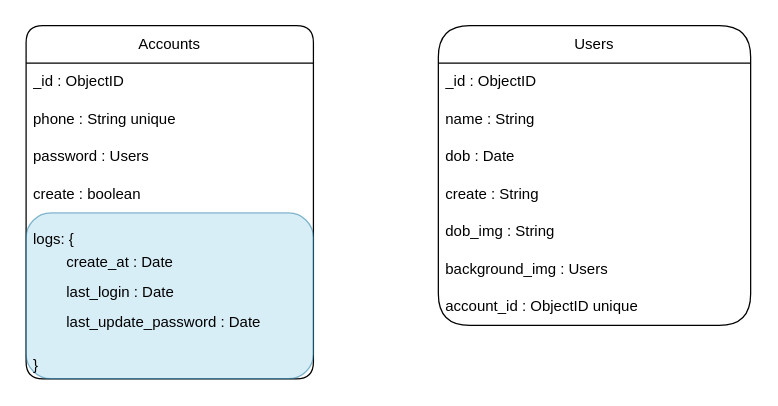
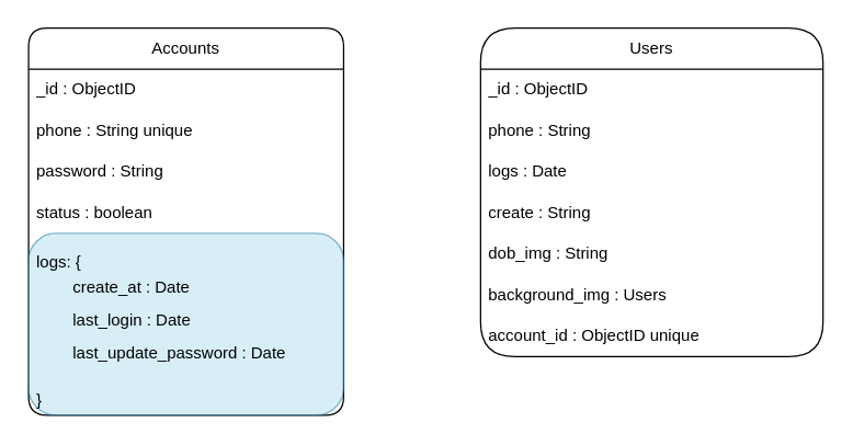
- <mxCell id="10" value="name : String" style="text;strokeColor=none;fillColor=none;align=left;verticalAlign=middle;spacingLeft=4;spacingRight=4;overflow=hidden;points=[[0,0.5],[1,0.5]];portConstraint=eastwest;rotatable=0;whiteSpace=wrap;html=1;" parent="8" vertex="1"><mxGeometry y="60" width="250" height="30" as="geometry" /></mxCell>
+ <mxCell id="10" value="phone : String" style="text;strokeColor=none;fillColor=none;align=left;verticalAlign=middle;spacingLeft=4;spacingRight=4;overflow=hidden;points=[[0,0.5],[1,0.5]];portConstraint=eastwest;rotatable=0;whiteSpace=wrap;html=1;" parent="8" vertex="1"><mxGeometry y="60" width="250" height="30" as="geometry" /></mxCell>
- <mxCell id="5" value="password : Users" style="text;strokeColor=none;fillColor=none;align=left;verticalAlign=middle;spacingLeft=4;spacingRight=4;overflow=hidden;points=[[0,0.5],[1,0.5]];portConstraint=eastwest;rotatable=0;whiteSpace=wrap;html=1;" parent="2" vertex="1"><mxGeometry y="90" width="230" height="30" as="geometry" /></mxCell>
+ <mxCell id="5" value="password : String" style="text;strokeColor=none;fillColor=none;align=left;verticalAlign=middle;spacingLeft=4;spacingRight=4;overflow=hidden;points=[[0,0.5],[1,0.5]];portConstraint=eastwest;rotatable=0;whiteSpace=wrap;html=1;" parent="2" vertex="1"><mxGeometry y="90" width="230" height="30" as="geometry" /></mxCell>
- <mxCell id="11" value="dob : Date" style="text;strokeColor=none;fillColor=none;align=left;verticalAlign=middle;spacingLeft=4;spacingRight=4;overflow=hidden;points=[[0,0.5],[1,0.5]];portConstraint=eastwest;rotatable=0;whiteSpace=wrap;html=1;" parent="8" vertex="1"><mxGeometry y="90" width="250" height="30" as="geometry" /></mxCell>
+ <mxCell id="11" value="logs : Date" style="text;strokeColor=none;fillColor=none;align=left;verticalAlign=middle;spacingLeft=4;spacingRight=4;overflow=hidden;points=[[0,0.5],[1,0.5]];portConstraint=eastwest;rotatable=0;whiteSpace=wrap;html=1;" parent="8" vertex="1"><mxGeometry y="90" width="250" height="30" as="geometry" /></mxCell>
- <mxCell id="6" value="create : boolean" style="text;strokeColor=none;fillColor=none;align=left;verticalAlign=middle;spacingLeft=4;spacingRight=4;overflow=hidden;points=[[0,0.5],[1,0.5]];portConstraint=eastwest;rotatable=0;whiteSpace=wrap;html=1;" parent="2" vertex="1"><mxGeometry y="120" width="230" height="30" as="geometry" /></mxCell>
+ <mxCell id="6" value="status : boolean" style="text;strokeColor=none;fillColor=none;align=left;verticalAlign=middle;spacingLeft=4;spacingRight=4;overflow=hidden;points=[[0,0.5],[1,0.5]];portConstraint=eastwest;rotatable=0;whiteSpace=wrap;html=1;" parent="2" vertex="1"><mxGeometry y="120" width="230" height="30" as="geometry" /></mxCell>
